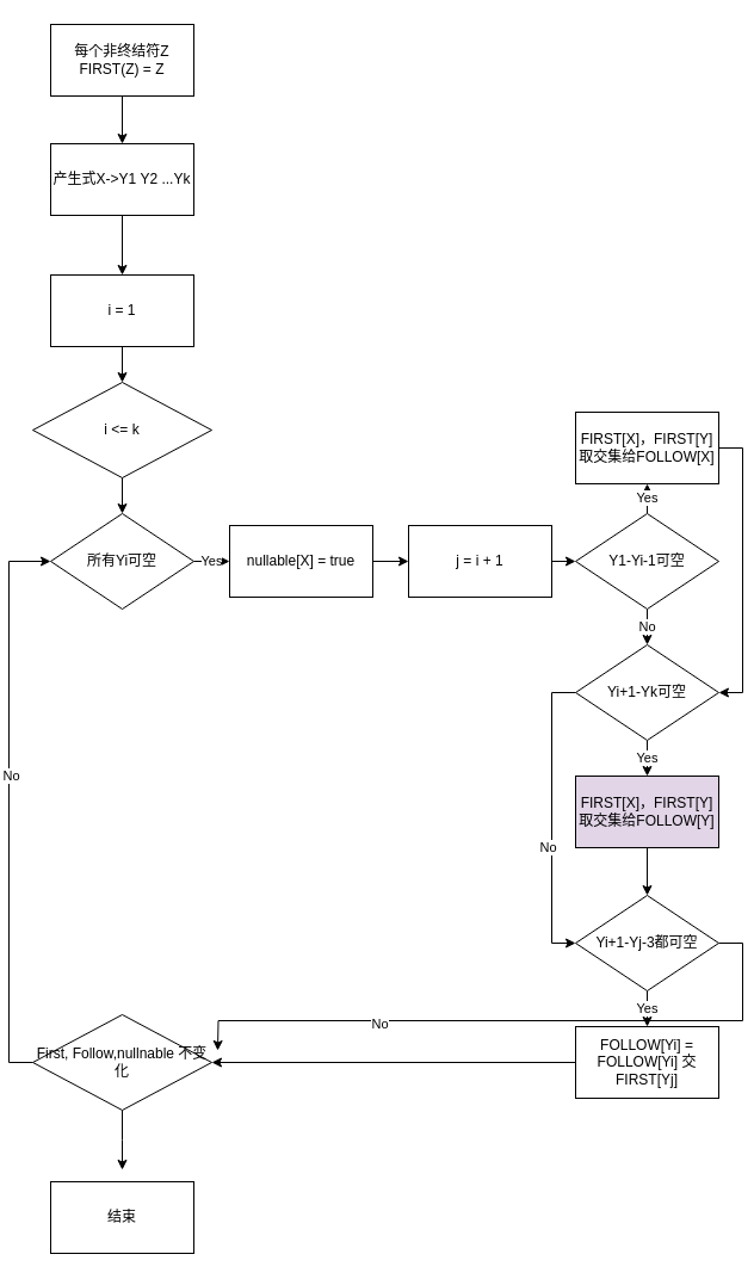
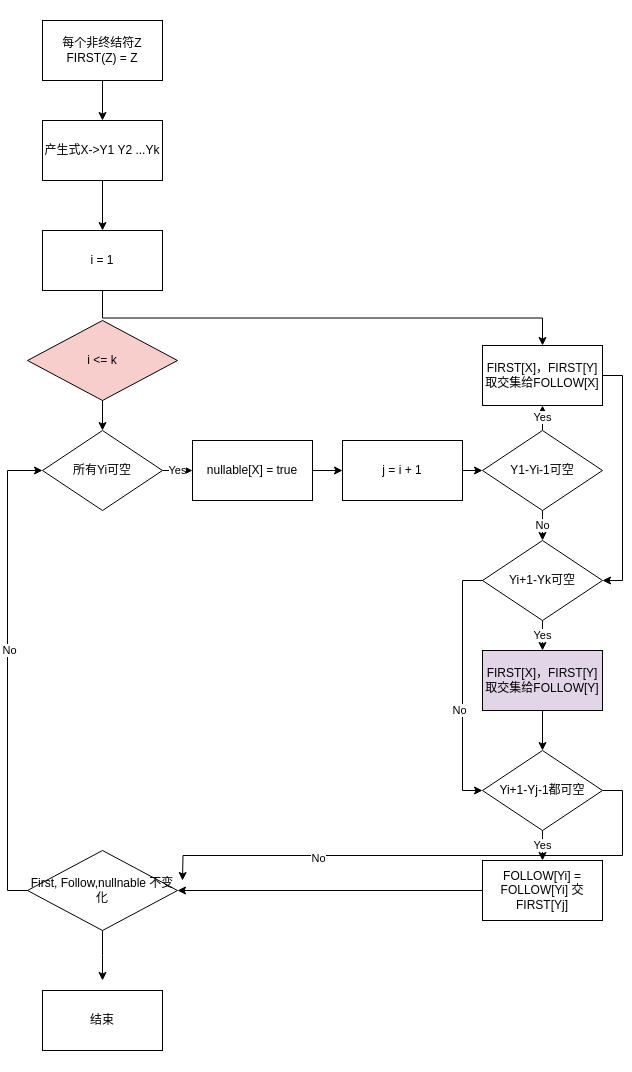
- <mxCell id="6" style="edgeStyle=orthogonalEdgeStyle;rounded=0;orthogonalLoop=1;jettySize=auto;html=1;exitX=0.5;exitY=1;exitDx=0;exitDy=0;entryX=0.5;entryY=0;entryDx=0;entryDy=0;" edge="1" parent="1" source="7" target="9"><mxGeometry relative="1" as="geometry" /></mxCell>
+ <mxCell id="6" style="edgeStyle=orthogonalEdgeStyle;rounded=0;orthogonalLoop=1;jettySize=auto;html=1;exitX=0.5;exitY=1;exitDx=0;exitDy=0;" edge="1" parent="1" source="7" target="28"><mxGeometry relative="1" as="geometry" /></mxCell>
- <mxCell id="9" value="i &amp;lt;= k" style="rhombus;whiteSpace=wrap;html=1;" vertex="1" parent="1"><mxGeometry x="20" y="320" width="150" height="80" as="geometry" /></mxCell>
+ <mxCell id="9" value="i &amp;lt;= k" style="rhombus;whiteSpace=wrap;html=1;fillColor=#f8cecc;" vertex="1" parent="1"><mxGeometry x="20" y="320" width="150" height="80" as="geometry" /></mxCell>
- <mxCell id="34" value="Yi+1-Yj-3都可空" style="rhombus;whiteSpace=wrap;html=1;" vertex="1" parent="1"><mxGeometry x="475" y="750" width="120" height="80" as="geometry" /></mxCell>
+ <mxCell id="34" value="Yi+1-Yj-1都可空" style="rhombus;whiteSpace=wrap;html=1;" vertex="1" parent="1"><mxGeometry x="475" y="750" width="120" height="80" as="geometry" /></mxCell>
